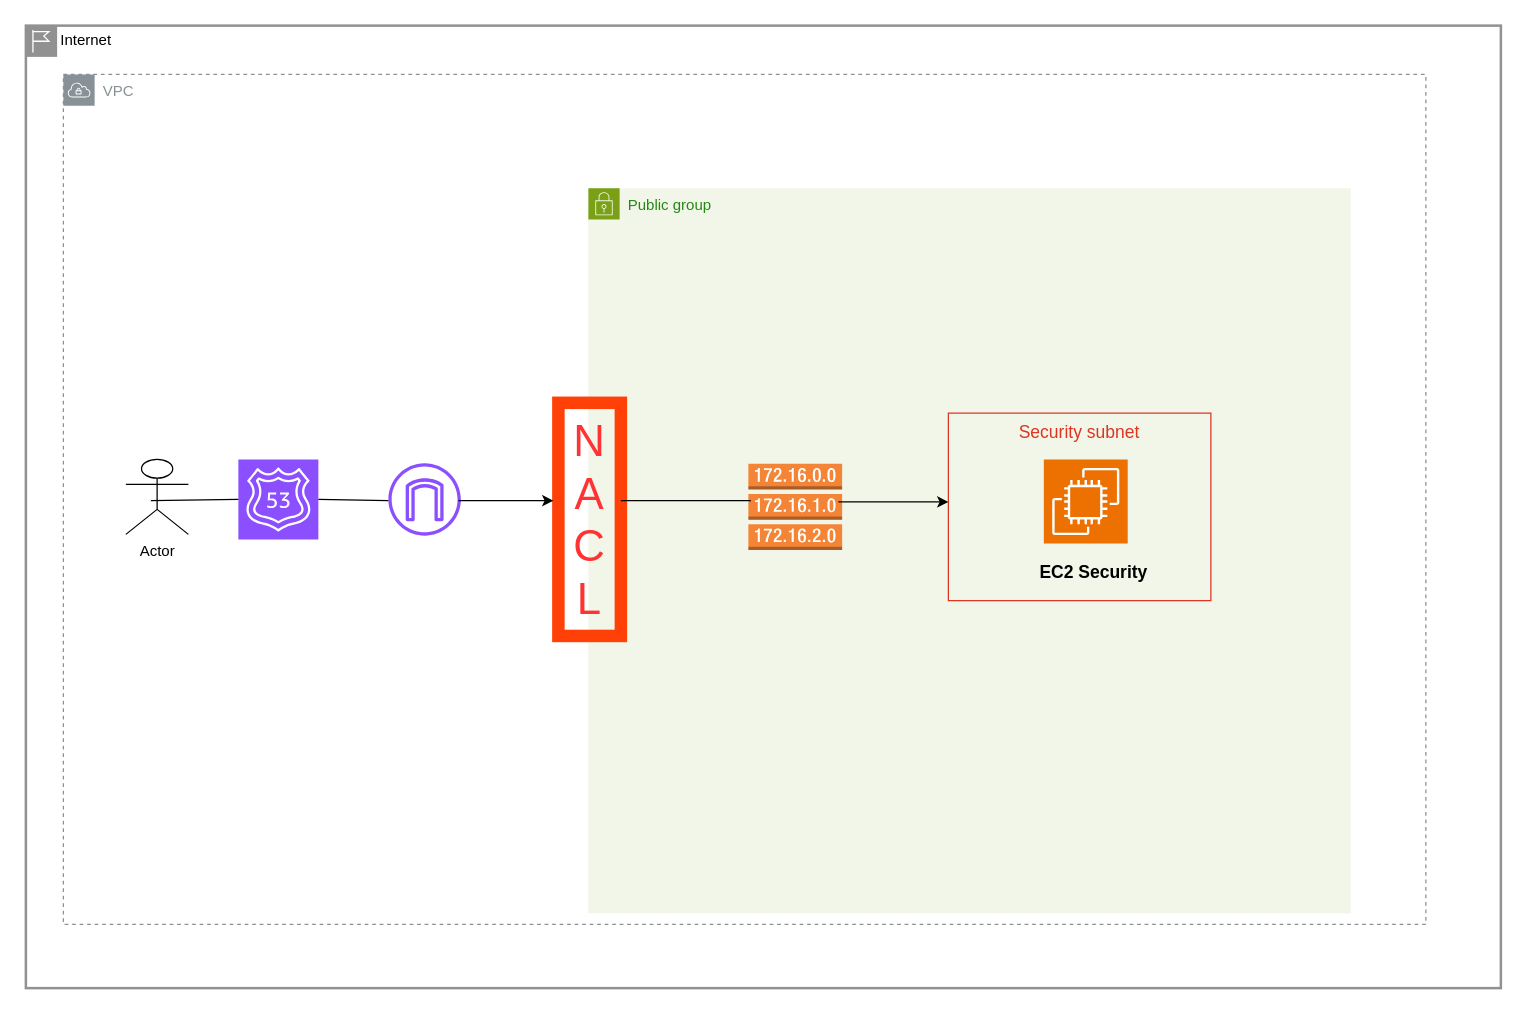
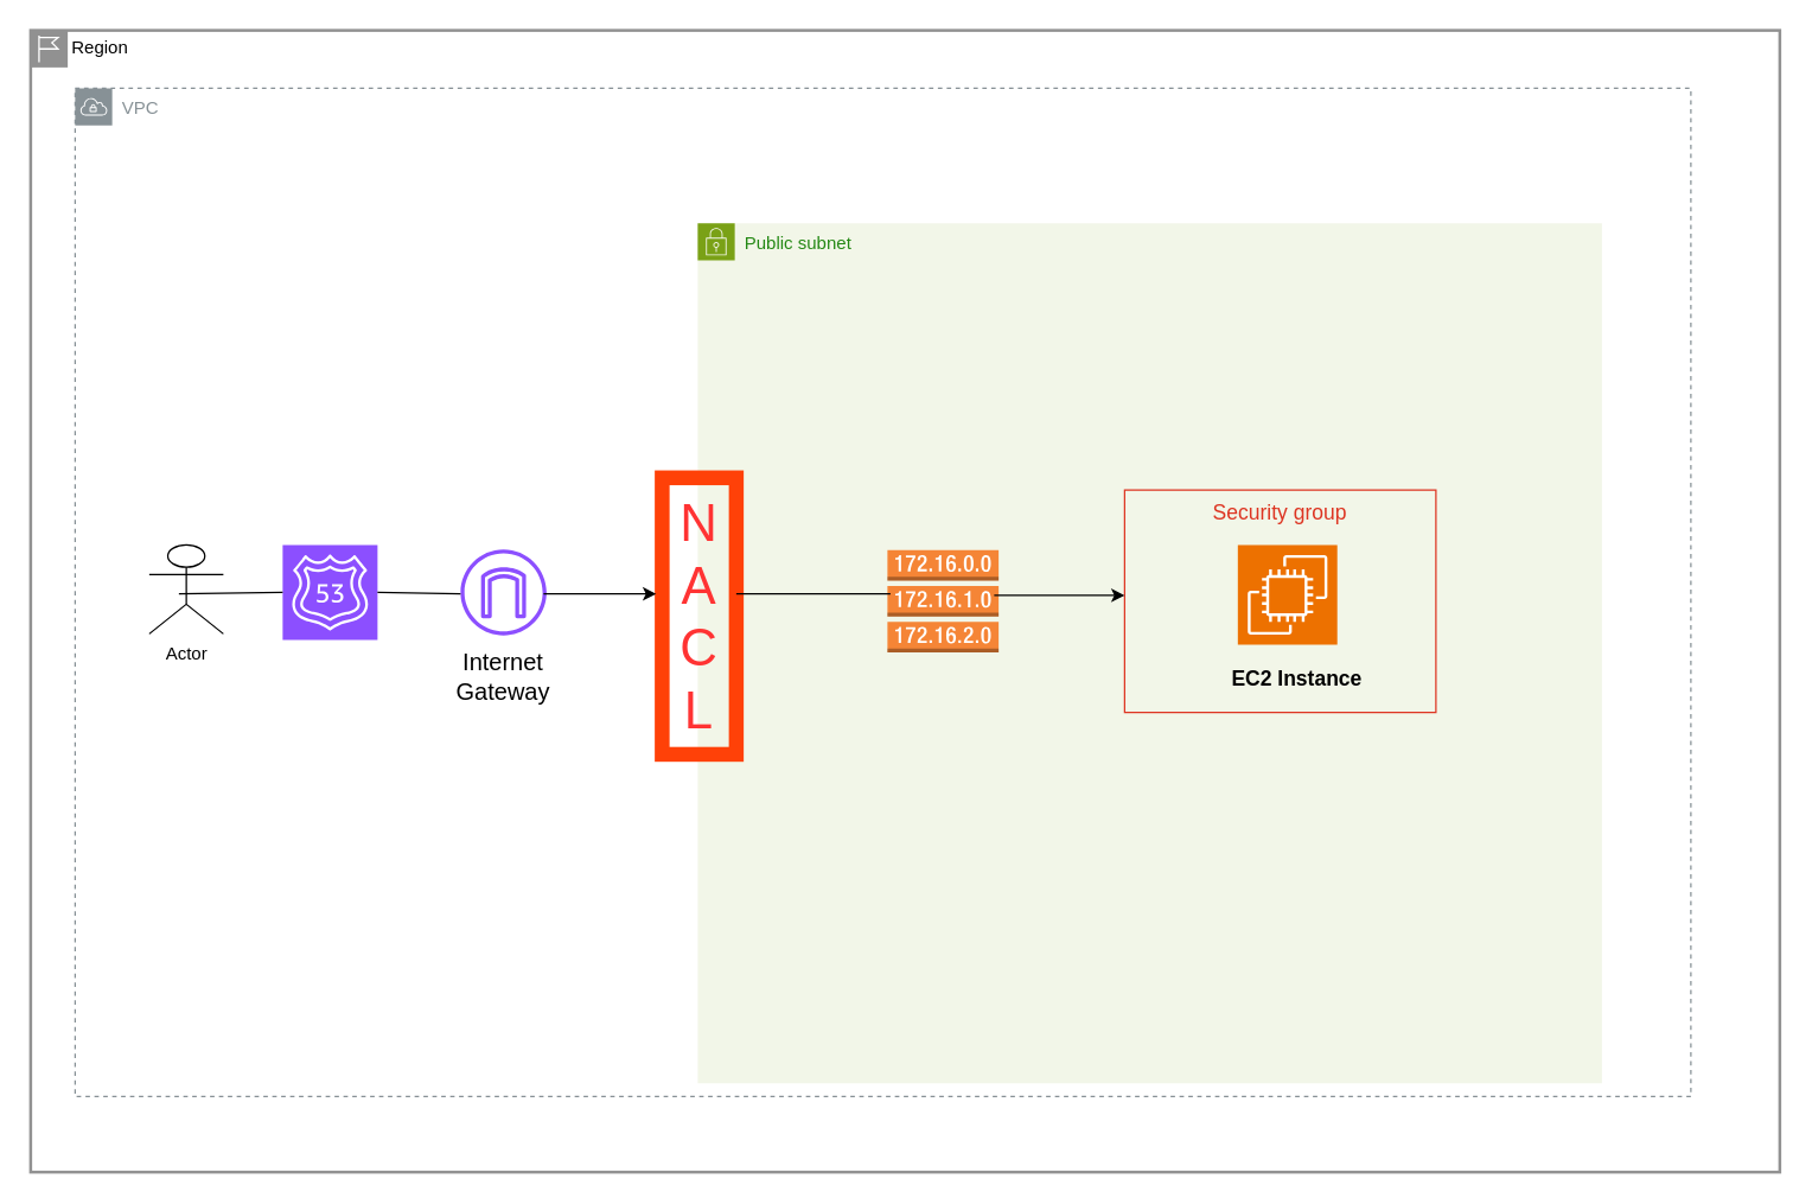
- <mxCell id="2" value="Internet" style="shape=mxgraph.ibm.box;prType=region;fontStyle=0;verticalAlign=top;align=left;spacingLeft=32;spacingTop=4;fillColor=none;rounded=0;whiteSpace=wrap;html=1;strokeColor=#919191;strokeWidth=2;dashed=0;container=1;spacing=-4;collapsible=0;expand=0;recursiveResize=0;" parent="1" vertex="1"><mxGeometry x="20" y="20" width="1180" height="770" as="geometry" /></mxCell>
+ <mxCell id="2" value="Region" style="shape=mxgraph.ibm.box;prType=region;fontStyle=0;verticalAlign=top;align=left;spacingLeft=32;spacingTop=4;fillColor=none;rounded=0;whiteSpace=wrap;html=1;strokeColor=#919191;strokeWidth=2;dashed=0;container=1;spacing=-4;collapsible=0;expand=0;recursiveResize=0;" parent="1" vertex="1"><mxGeometry x="20" y="20" width="1180" height="770" as="geometry" /></mxCell>
- <mxCell id="4" value="Public group" style="points=[[0,0],[0.25,0],[0.5,0],[0.75,0],[1,0],[1,0.25],[1,0.5],[1,0.75],[1,1],[0.75,1],[0.5,1],[0.25,1],[0,1],[0,0.75],[0,0.5],[0,0.25]];outlineConnect=0;gradientColor=none;html=1;whiteSpace=wrap;fontSize=12;fontStyle=0;container=1;pointerEvents=0;collapsible=0;recursiveResize=0;shape=mxgraph.aws4.group;grIcon=mxgraph.aws4.group_security_group;grStroke=0;strokeColor=#7AA116;fillColor=#F2F6E8;verticalAlign=top;align=left;spacingLeft=30;fontColor=#248814;dashed=0;" parent="2" vertex="1"><mxGeometry x="450" y="130" width="610" height="580" as="geometry" /></mxCell>
+ <mxCell id="4" value="Public subnet" style="points=[[0,0],[0.25,0],[0.5,0],[0.75,0],[1,0],[1,0.25],[1,0.5],[1,0.75],[1,1],[0.75,1],[0.5,1],[0.25,1],[0,1],[0,0.75],[0,0.5],[0,0.25]];outlineConnect=0;gradientColor=none;html=1;whiteSpace=wrap;fontSize=12;fontStyle=0;container=1;pointerEvents=0;collapsible=0;recursiveResize=0;shape=mxgraph.aws4.group;grIcon=mxgraph.aws4.group_security_group;grStroke=0;strokeColor=#7AA116;fillColor=#F2F6E8;verticalAlign=top;align=left;spacingLeft=30;fontColor=#248814;dashed=0;" parent="2" vertex="1"><mxGeometry x="450" y="130" width="610" height="580" as="geometry" /></mxCell>
- <mxCell id="8" value="&lt;font style=&quot;font-size: 14px;&quot;&gt;Security subnet&lt;/font&gt;" style="fillColor=none;strokeColor=#DD3522;verticalAlign=top;fontStyle=0;fontColor=#DD3522;whiteSpace=wrap;html=1;" parent="7" vertex="1"><mxGeometry width="210" height="150" as="geometry" /></mxCell>
+ <mxCell id="8" value="&lt;font style=&quot;font-size: 14px;&quot;&gt;Security group&lt;/font&gt;" style="fillColor=none;strokeColor=#DD3522;verticalAlign=top;fontStyle=0;fontColor=#DD3522;whiteSpace=wrap;html=1;" parent="7" vertex="1"><mxGeometry width="210" height="150" as="geometry" /></mxCell>
+ <mxCell id="14" value="&lt;font style=&quot;font-size: 16px;&quot;&gt;Internet Gateway&lt;/font&gt;" style="text;html=1;align=center;verticalAlign=middle;whiteSpace=wrap;rounded=0;" parent="2" vertex="1"><mxGeometry x="289" y="421" width="60" height="30" as="geometry" /></mxCell>
- <mxCell id="10" value="&lt;font style=&quot;font-size: 14px;&quot;&gt;&lt;b&gt;EC2 Security&lt;/b&gt;&lt;/font&gt;" style="text;html=1;align=center;verticalAlign=middle;whiteSpace=wrap;rounded=0;fontSize=14;" parent="7" vertex="1"><mxGeometry x="68.727" y="112.846" width="95.455" height="27.692" as="geometry" /></mxCell>
+ <mxCell id="10" value="&lt;font style=&quot;font-size: 14px;&quot;&gt;&lt;b&gt;EC2 Instance&lt;/b&gt;&lt;/font&gt;" style="text;html=1;align=center;verticalAlign=middle;whiteSpace=wrap;rounded=0;fontSize=14;" parent="7" vertex="1"><mxGeometry x="68.727" y="112.846" width="95.455" height="27.692" as="geometry" /></mxCell>
